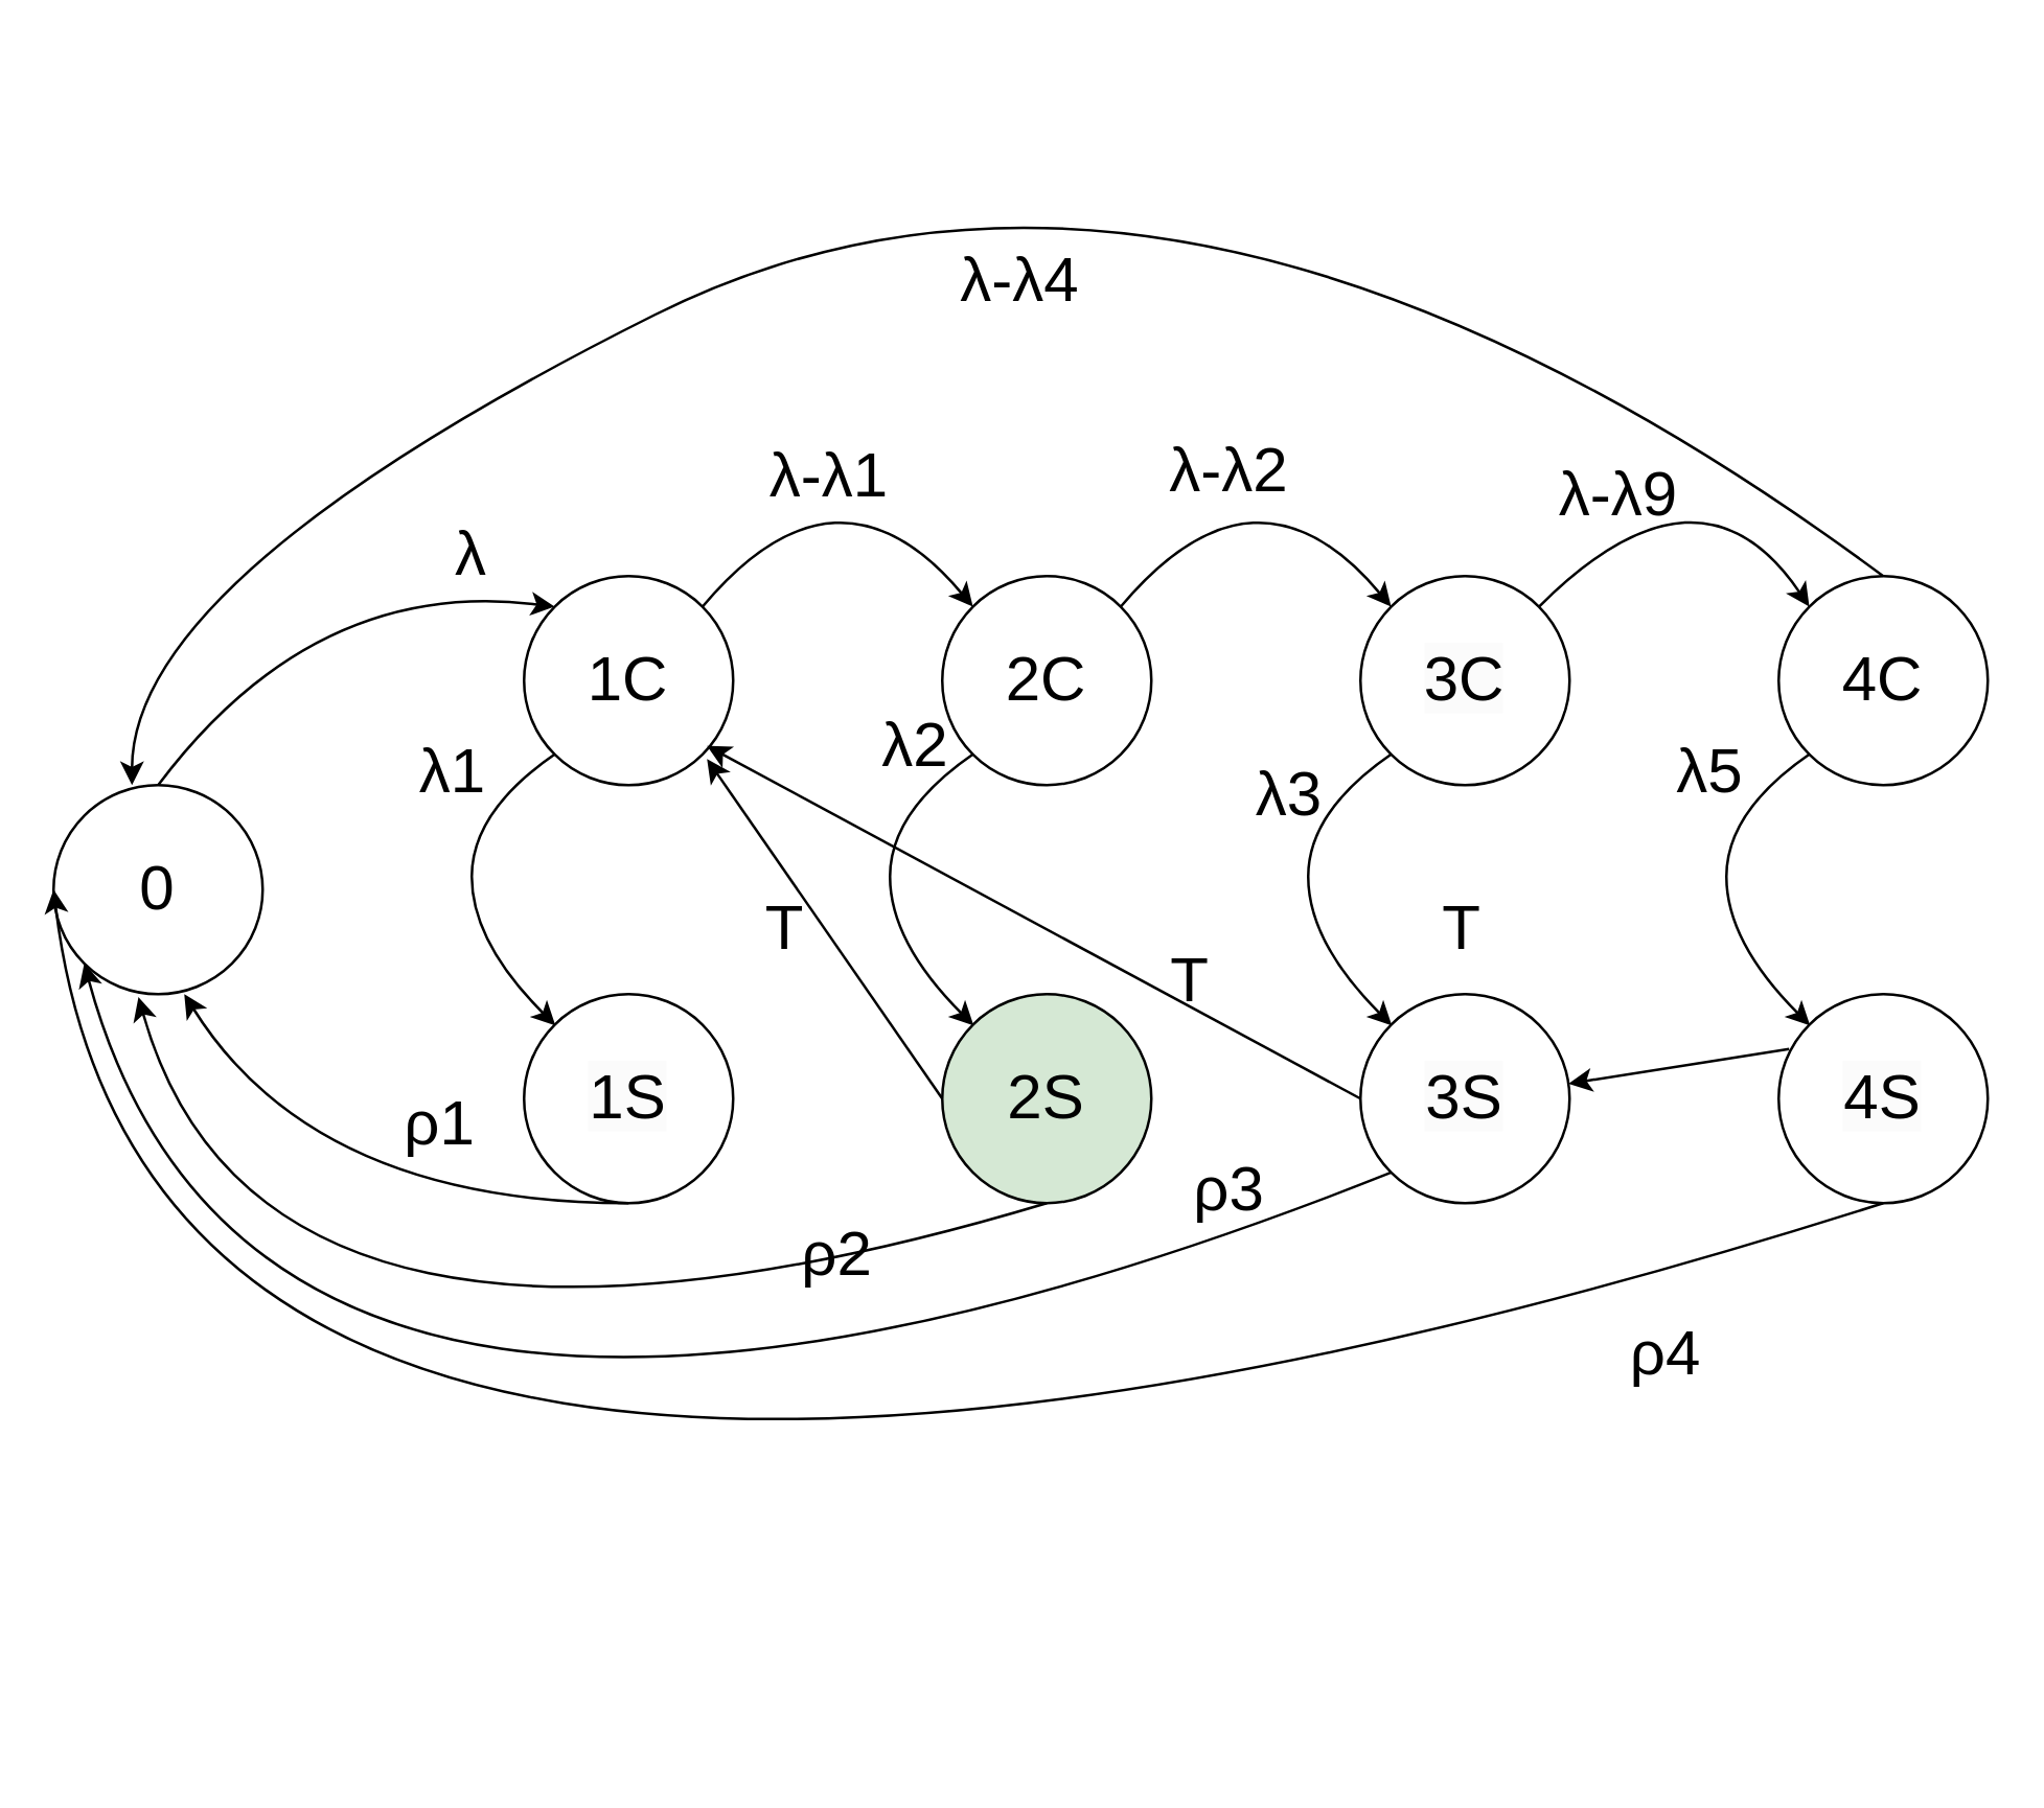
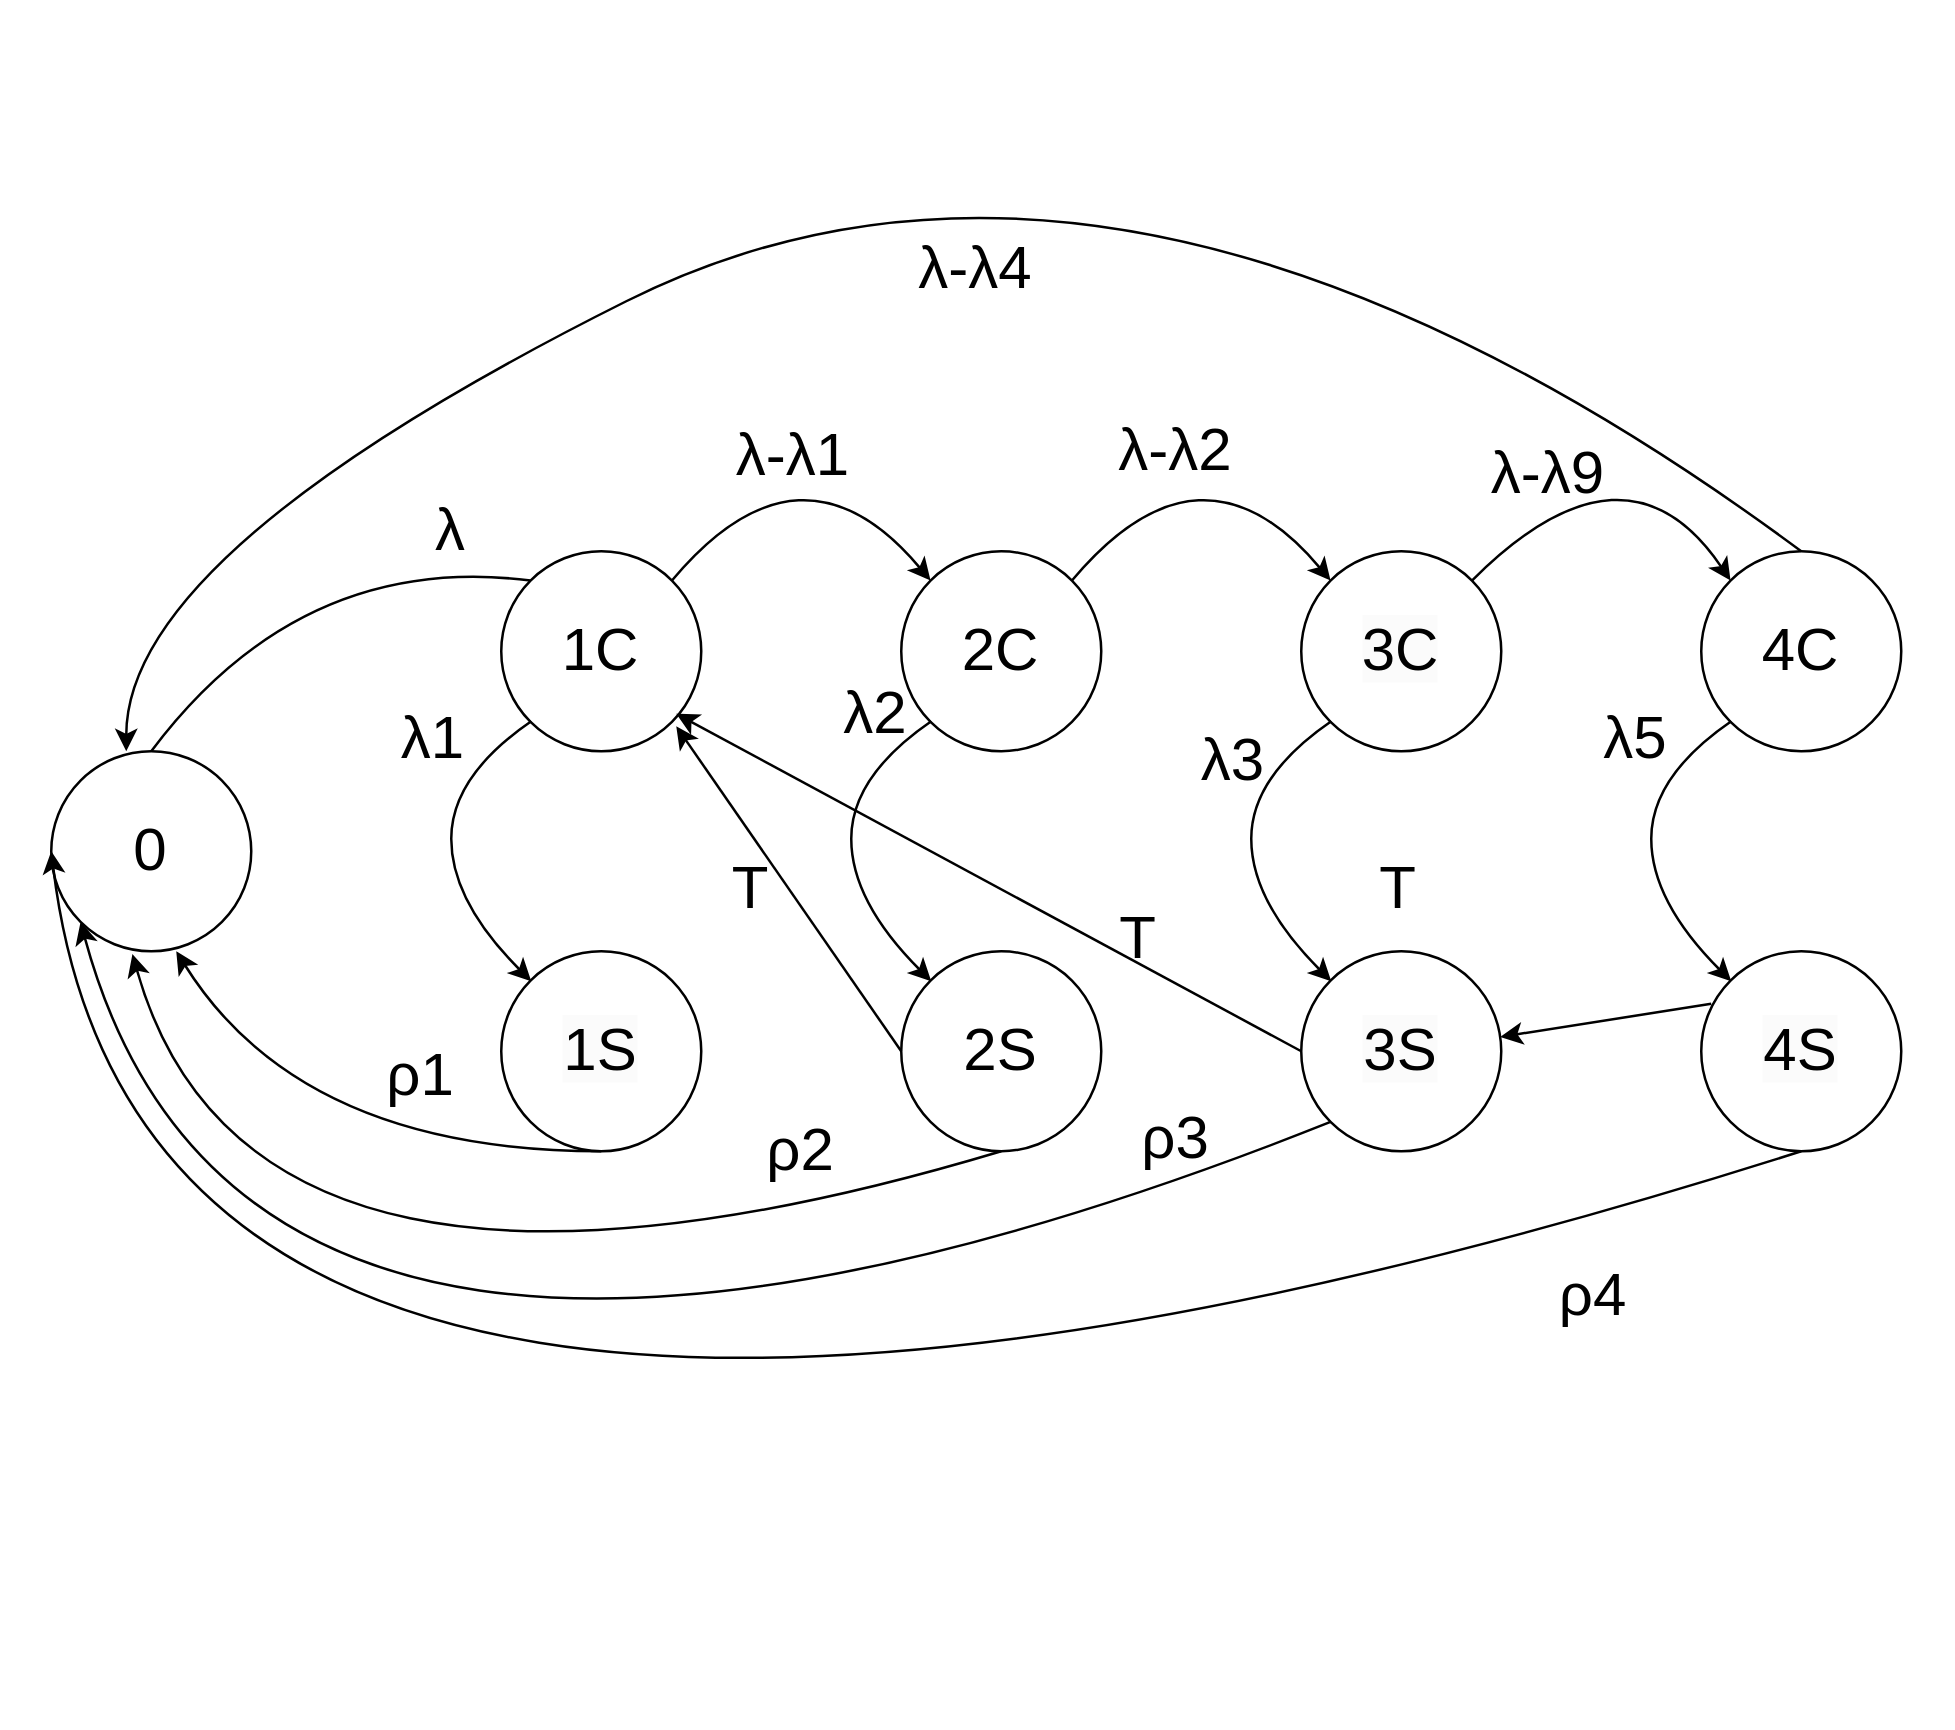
- <mxCell id="11" value="" style="curved=1;endArrow=classic;html=1;rounded=0;entryX=0;entryY=0;entryDx=0;entryDy=0;exitX=0.5;exitY=0;exitDx=0;exitDy=0;" parent="1" source="2" target="3" edge="1"><mxGeometry width="50" height="50" relative="1" as="geometry"><mxPoint x="110" y="300" as="sourcePoint" /><mxPoint x="160" y="250" as="targetPoint" /><Array as="points"><mxPoint x="120" y="220" /></Array></mxGeometry></mxCell>
+ <mxCell id="11" value="" style="curved=1;endArrow=none;html=1;rounded=0;entryX=0;entryY=0;entryDx=0;entryDy=0;exitX=0.5;exitY=0;exitDx=0;exitDy=0;" parent="1" source="2" target="3" edge="1"><mxGeometry width="50" height="50" relative="1" as="geometry"><mxPoint x="110" y="300" as="sourcePoint" /><mxPoint x="160" y="250" as="targetPoint" /><Array as="points"><mxPoint x="120" y="220" /></Array></mxGeometry></mxCell>
- <mxCell id="8" value="&lt;font style=&quot;font-size: 24px;&quot;&gt;2S&lt;/font&gt;" style="ellipse;whiteSpace=wrap;html=1;aspect=fixed;fillColor=#d5e8d4;" parent="1" vertex="1"><mxGeometry x="360" y="380" width="80" height="80" as="geometry" /></mxCell>
+ <mxCell id="8" value="&lt;font style=&quot;font-size: 24px;&quot;&gt;2S&lt;/font&gt;" style="ellipse;whiteSpace=wrap;html=1;aspect=fixed;" parent="1" vertex="1"><mxGeometry x="360" y="380" width="80" height="80" as="geometry" /></mxCell>
- <mxCell id="32" value="&lt;font style=&quot;font-size: 24px;&quot;&gt;ρ2&lt;br&gt;&lt;/font&gt;" style="text;html=1;strokeColor=none;fillColor=none;align=center;verticalAlign=middle;whiteSpace=wrap;rounded=0;" parent="1" vertex="1"><mxGeometry x="290" y="465" width="60" height="30" as="geometry" /></mxCell>
+ <mxCell id="32" value="&lt;font style=&quot;font-size: 24px;&quot;&gt;ρ2&lt;br&gt;&lt;/font&gt;" style="text;html=1;strokeColor=none;fillColor=none;align=center;verticalAlign=middle;whiteSpace=wrap;rounded=0;" parent="1" vertex="1"><mxGeometry x="290" y="445" width="60" height="30" as="geometry" /></mxCell>
